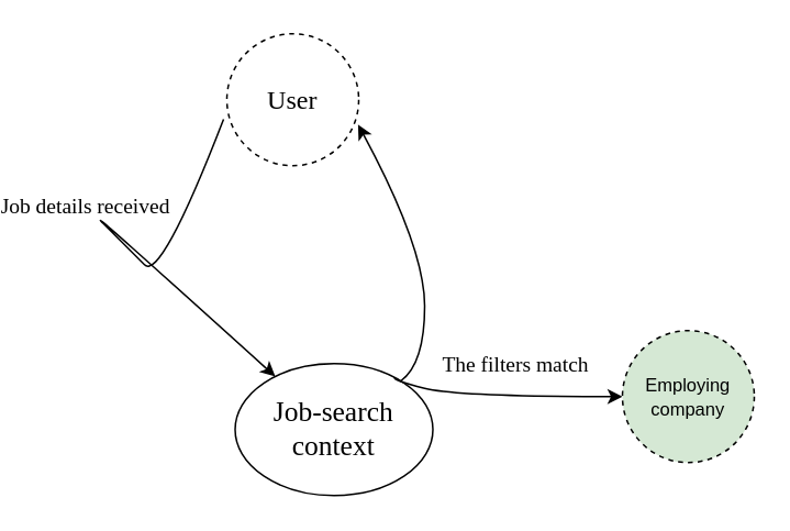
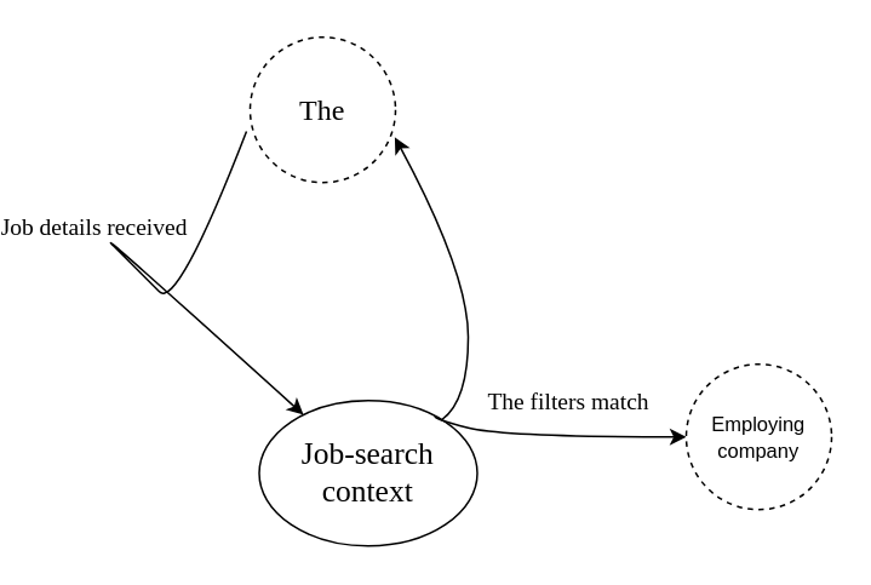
- <mxCell id="3" value="&lt;font style=&quot;font-size: 16px&quot; face=&quot;Comic Sans MS&quot;&gt;User&lt;/font&gt;" style="ellipse;whiteSpace=wrap;html=1;aspect=fixed;dashed=1;" vertex="1" parent="1"><mxGeometry x="110" y="20" width="80" height="80" as="geometry" /></mxCell>
+ <mxCell id="3" value="&lt;font style=&quot;font-size: 16px&quot; face=&quot;Comic Sans MS&quot;&gt;The&lt;/font&gt;" style="ellipse;whiteSpace=wrap;html=1;aspect=fixed;dashed=1;" vertex="1" parent="1"><mxGeometry x="110" y="20" width="80" height="80" as="geometry" /></mxCell>
- <mxCell id="7" value="&lt;span style=&quot;font-size: 11px&quot;&gt;Employing company&lt;/span&gt;" style="ellipse;whiteSpace=wrap;html=1;aspect=fixed;dashed=1;fillColor=#d5e8d4;" vertex="1" parent="1"><mxGeometry x="350" y="200" width="80" height="80" as="geometry" /></mxCell>
+ <mxCell id="7" value="&lt;span style=&quot;font-size: 11px&quot;&gt;Employing company&lt;/span&gt;" style="ellipse;whiteSpace=wrap;html=1;aspect=fixed;dashed=1;" vertex="1" parent="1"><mxGeometry x="350" y="200" width="80" height="80" as="geometry" /></mxCell>
